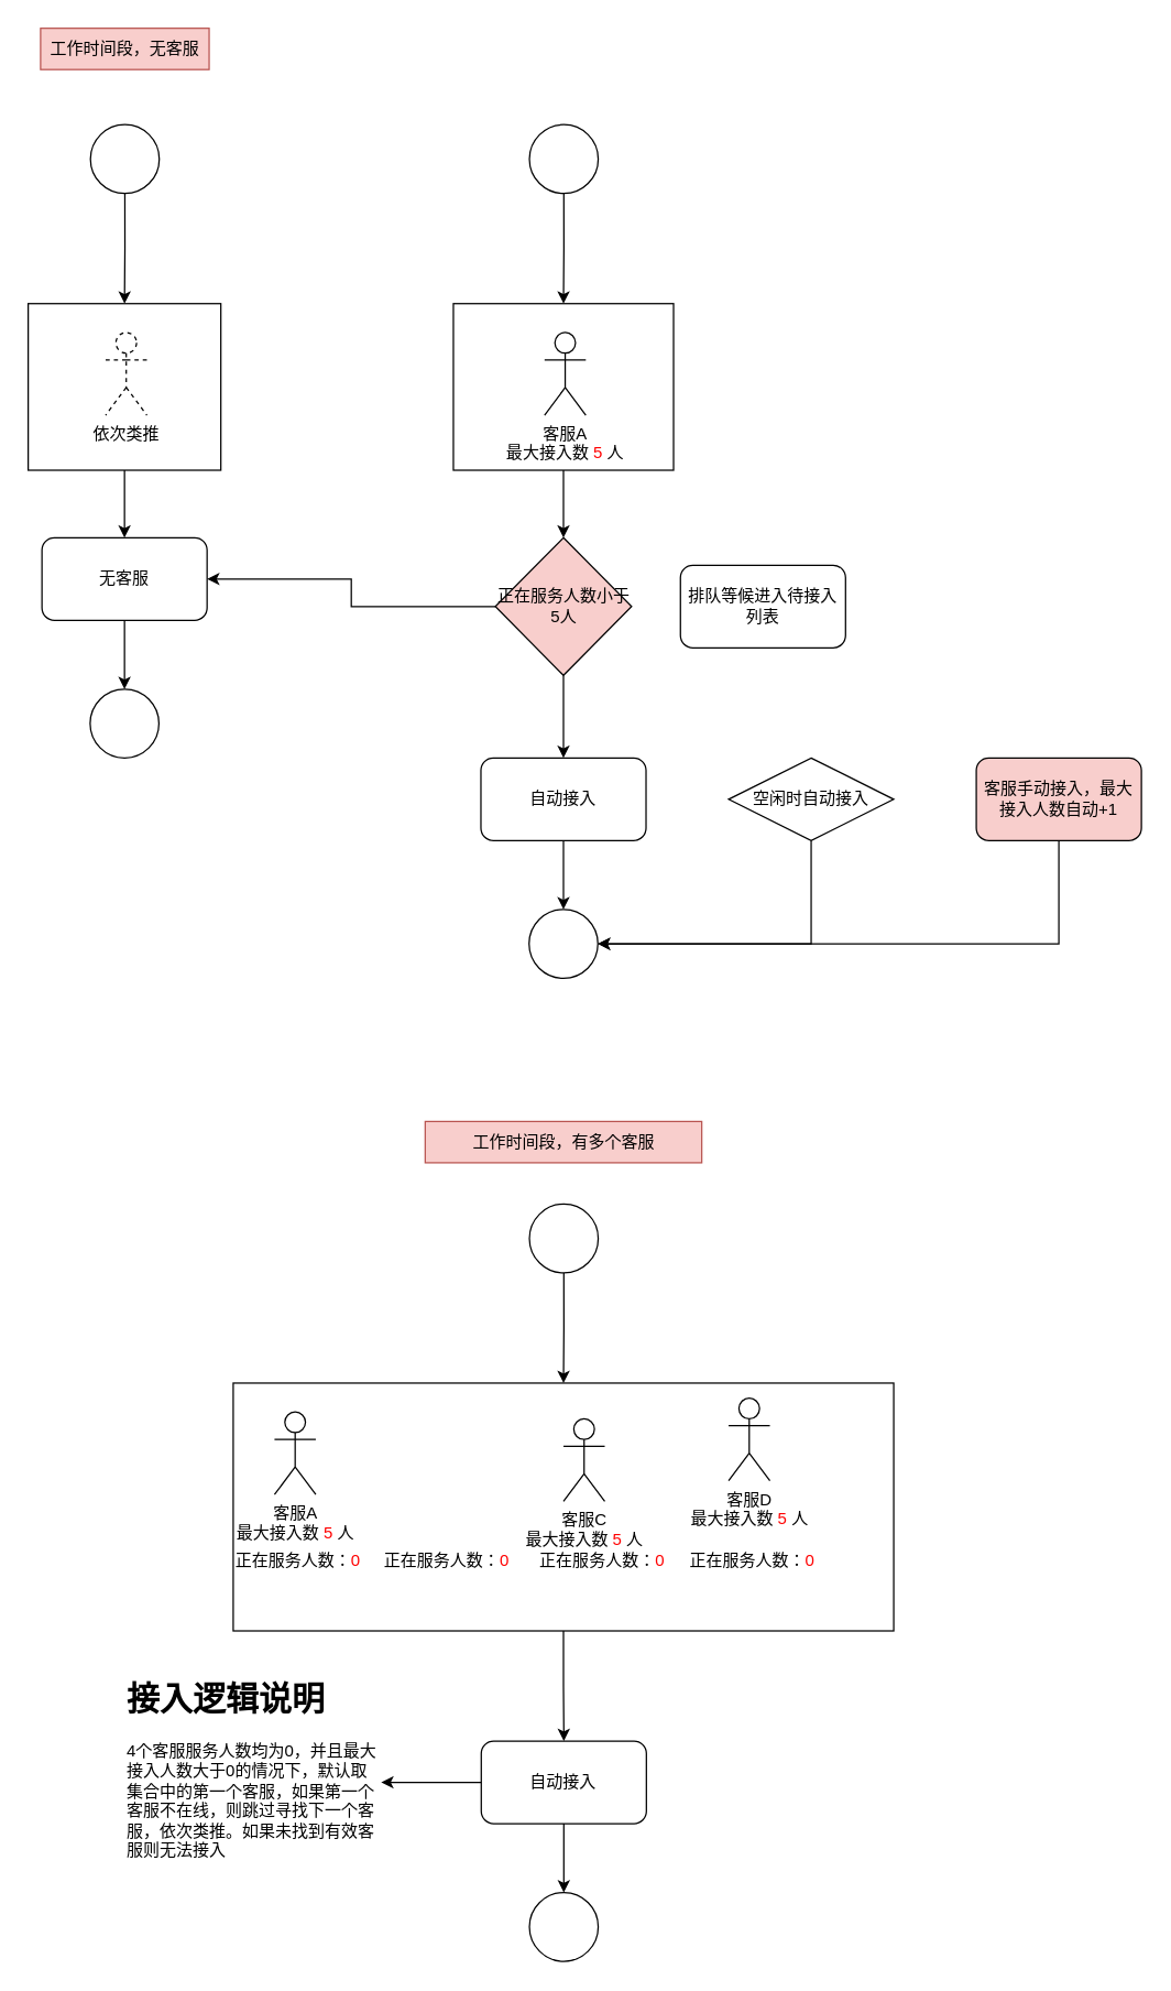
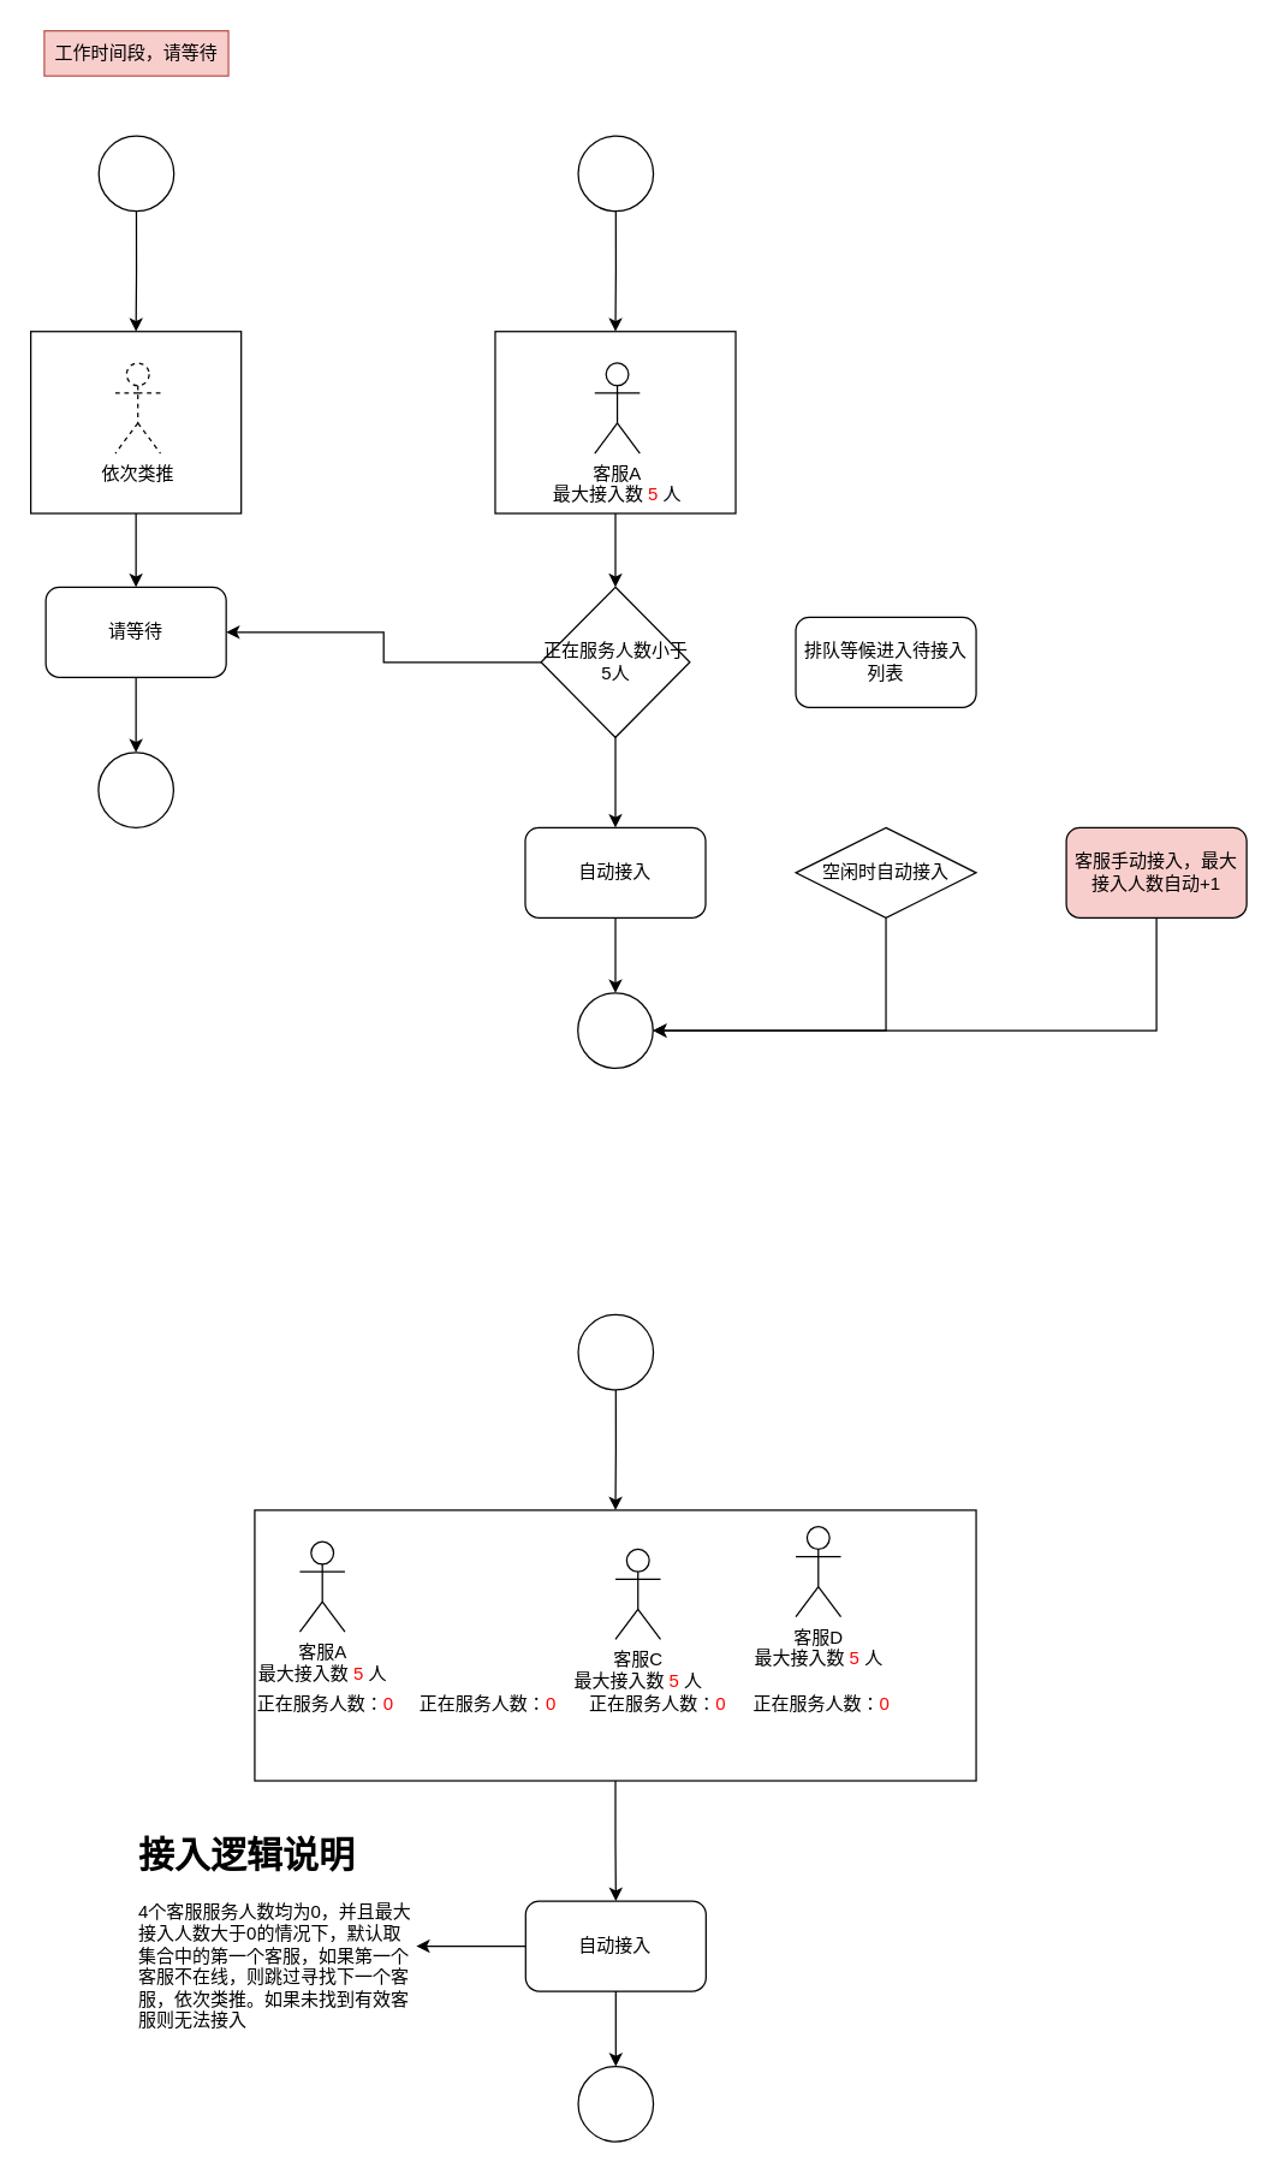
- <mxCell id="4" value="工作时间段，无客服" style="text;html=1;strokeColor=#b85450;fillColor=#f8cecc;align=center;verticalAlign=middle;whiteSpace=wrap;rounded=0;" vertex="1" parent="1"><mxGeometry x="29" y="20" width="122.5" height="30" as="geometry" /></mxCell>
+ <mxCell id="4" value="工作时间段，请等待" style="text;html=1;strokeColor=#b85450;fillColor=#f8cecc;align=center;verticalAlign=middle;whiteSpace=wrap;rounded=0;" vertex="1" parent="1"><mxGeometry x="29" y="20" width="122.5" height="30" as="geometry" /></mxCell>
- <mxCell id="9" value="无客服" style="rounded=1;whiteSpace=wrap;html=1;" vertex="1" parent="1"><mxGeometry x="30" y="390" width="120" height="60" as="geometry" /></mxCell>
+ <mxCell id="9" value="请等待" style="rounded=1;whiteSpace=wrap;html=1;" vertex="1" parent="1"><mxGeometry x="30" y="390" width="120" height="60" as="geometry" /></mxCell>
- <mxCell id="18" value="正在服务人数小于5人" style="rhombus;whiteSpace=wrap;html=1;fillColor=#f8cecc;" vertex="1" parent="1"><mxGeometry x="359.5" y="390" width="99" height="100" as="geometry" /></mxCell>
+ <mxCell id="18" value="正在服务人数小于5人" style="rhombus;whiteSpace=wrap;html=1;" vertex="1" parent="1"><mxGeometry x="359.5" y="390" width="99" height="100" as="geometry" /></mxCell>
- <mxCell id="22" value="排队等候进入待接入列表" style="rounded=1;whiteSpace=wrap;html=1;" vertex="1" parent="1"><mxGeometry x="494" y="410" width="120" height="60" as="geometry" /></mxCell>
+ <mxCell id="22" value="排队等候进入待接入列表" style="rounded=1;whiteSpace=wrap;html=1;" vertex="1" parent="1"><mxGeometry x="529" y="410" width="120" height="60" as="geometry" /></mxCell>
- <mxCell id="43" value="工作时间段，有多个客服" style="text;html=1;strokeColor=#b85450;fillColor=#f8cecc;align=center;verticalAlign=middle;whiteSpace=wrap;rounded=0;" vertex="1" parent="1"><mxGeometry x="308.5" y="814" width="201" height="30" as="geometry" /></mxCell>
